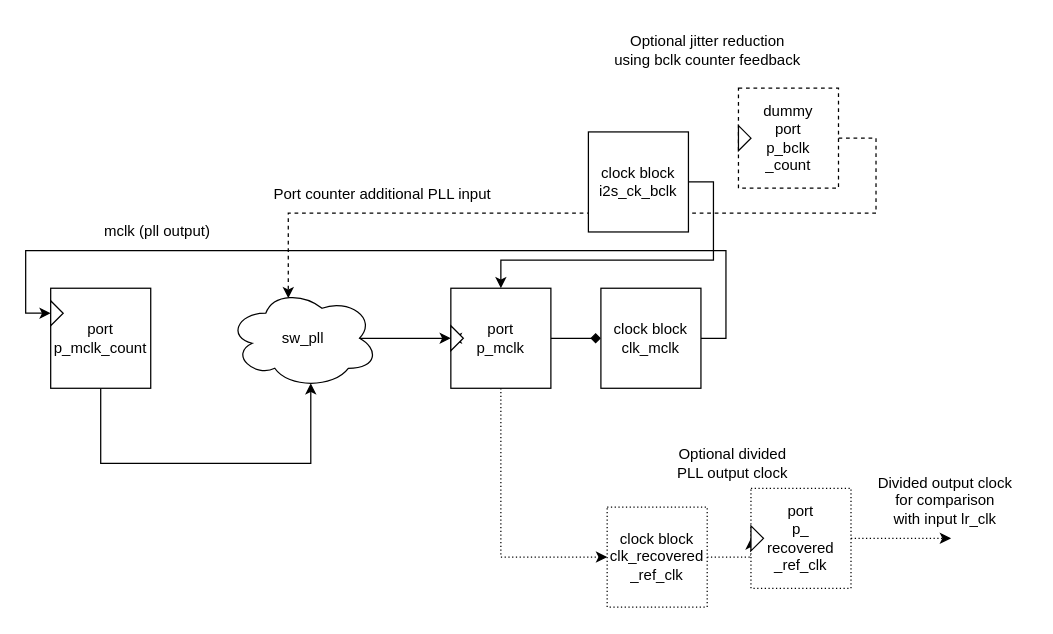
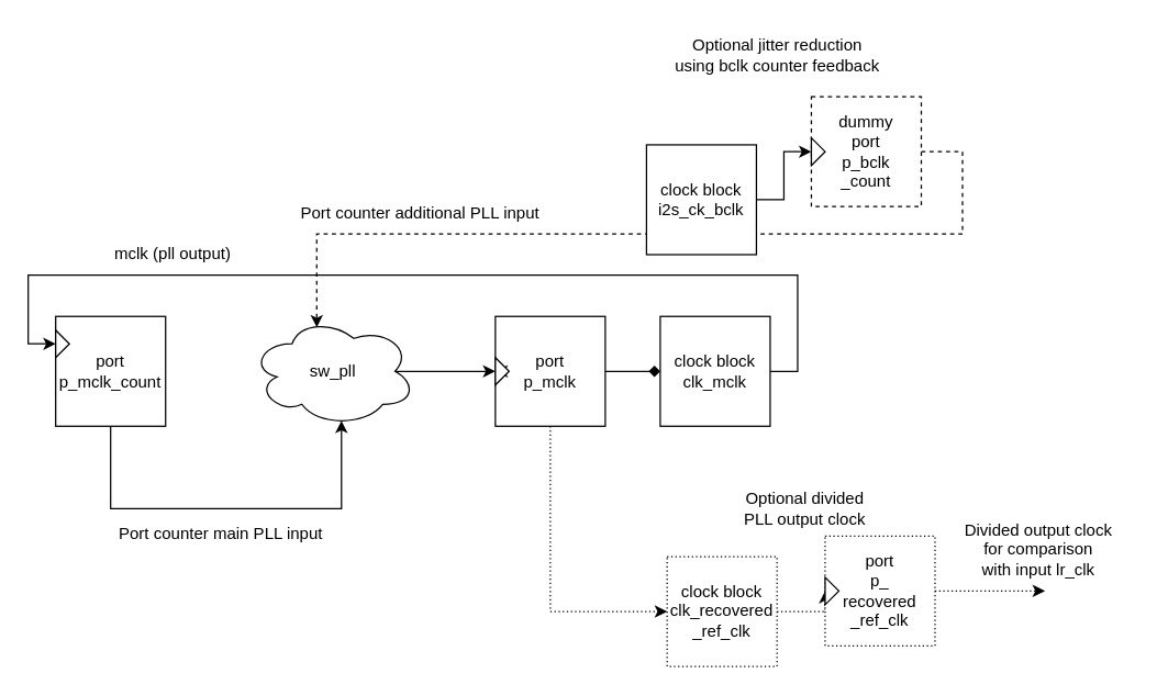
- <mxCell id="11" style="edgeStyle=orthogonalEdgeStyle;rounded=0;orthogonalLoop=1;jettySize=auto;html=1;exitX=1;exitY=0.5;exitDx=0;exitDy=0;" parent="1" source="12" target="4" edge="1"><mxGeometry relative="1" as="geometry" /></mxCell>
+ <mxCell id="11" style="edgeStyle=orthogonalEdgeStyle;rounded=0;orthogonalLoop=1;jettySize=auto;html=1;exitX=1;exitY=0.5;exitDx=0;exitDy=0;entryX=0;entryY=0.5;entryDx=0;entryDy=0;" parent="1" source="12" target="10" edge="1"><mxGeometry relative="1" as="geometry" /></mxCell>
+ <mxCell id="20" value="Port counter main PLL input" style="text;html=1;align=center;verticalAlign=middle;resizable=0;points=[];autosize=1;strokeColor=none;fillColor=none;" parent="1" vertex="1"><mxGeometry x="75" y="374" width="170" height="30" as="geometry" /></mxCell>
